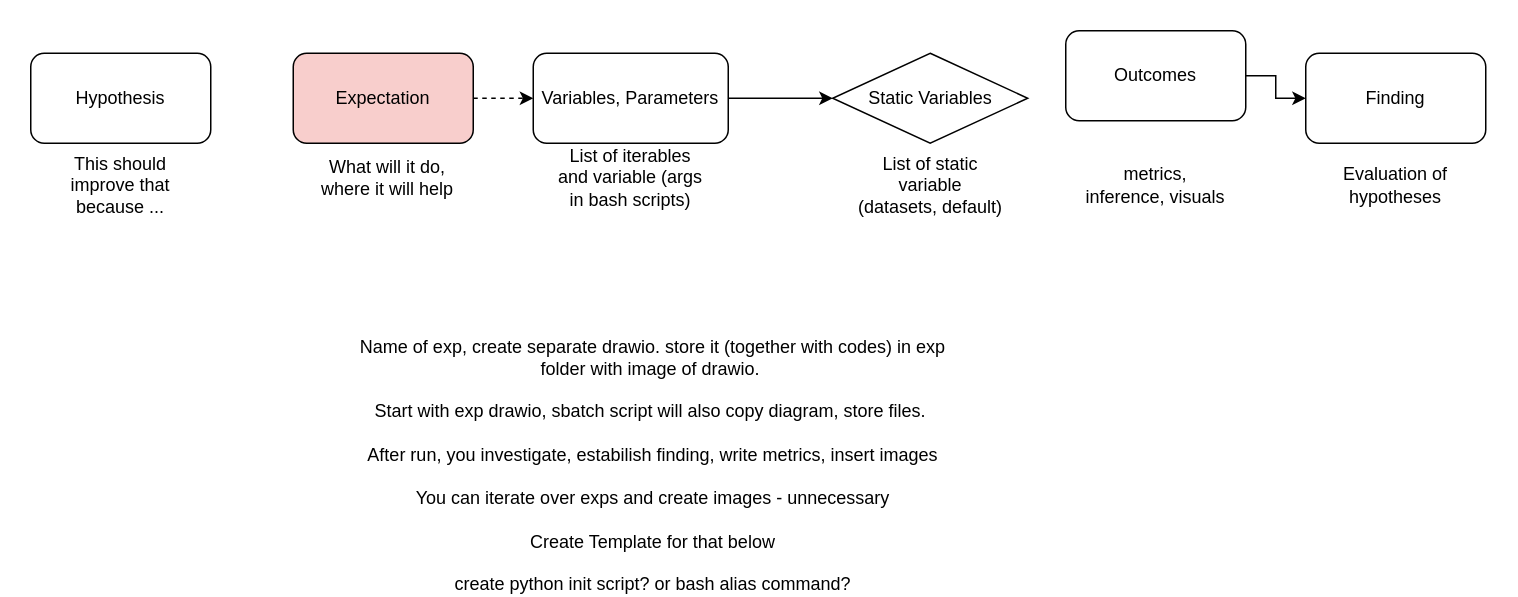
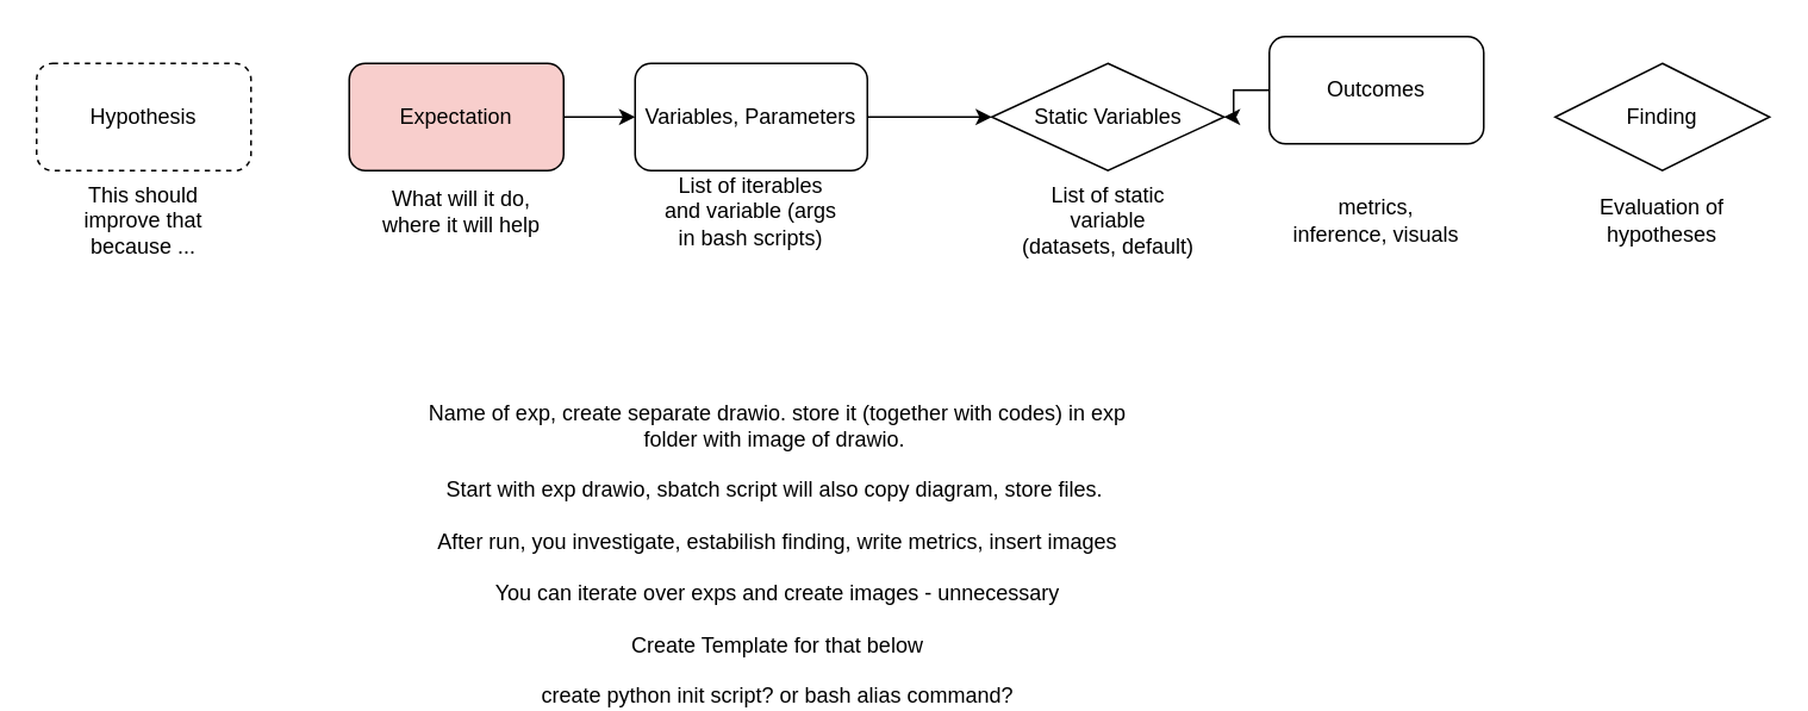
- <mxCell id="7" style="edgeStyle=orthogonalEdgeStyle;rounded=0;orthogonalLoop=1;jettySize=auto;html=1;entryX=0;entryY=0.5;entryDx=0;entryDy=0;" edge="1" parent="1" source="8" target="9"><mxGeometry relative="1" as="geometry" /></mxCell>
+ <mxCell id="7" style="edgeStyle=orthogonalEdgeStyle;rounded=0;orthogonalLoop=1;jettySize=auto;html=1;" edge="1" parent="1" source="8" target="12"><mxGeometry relative="1" as="geometry" /></mxCell>
- <mxCell id="2" value="Hypothesis" style="rounded=1;whiteSpace=wrap;html=1;" vertex="1" parent="1"><mxGeometry x="20" y="35" width="120" height="60" as="geometry" /></mxCell>
+ <mxCell id="2" value="Hypothesis" style="rounded=1;whiteSpace=wrap;html=1;dashed=1;" vertex="1" parent="1"><mxGeometry x="20" y="35" width="120" height="60" as="geometry" /></mxCell>
- <mxCell id="3" style="edgeStyle=orthogonalEdgeStyle;rounded=0;orthogonalLoop=1;jettySize=auto;html=1;dashed=1;" edge="1" parent="1" source="4" target="6"><mxGeometry relative="1" as="geometry" /></mxCell>
+ <mxCell id="3" style="edgeStyle=orthogonalEdgeStyle;rounded=0;orthogonalLoop=1;jettySize=auto;html=1;" edge="1" parent="1" source="4" target="6"><mxGeometry relative="1" as="geometry" /></mxCell>
- <mxCell id="9" value="Finding" style="rounded=1;whiteSpace=wrap;html=1;" vertex="1" parent="1"><mxGeometry x="870" y="35" width="120" height="60" as="geometry" /></mxCell>
+ <mxCell id="9" value="Finding" style="rhombus;whiteSpace=wrap;html=1;" vertex="1" parent="1"><mxGeometry x="870" y="35" width="120" height="60" as="geometry" /></mxCell>
